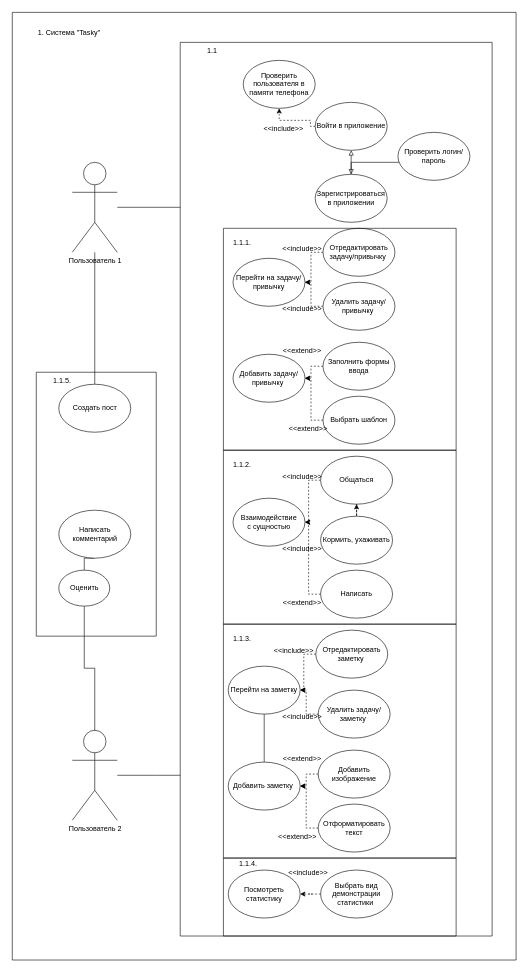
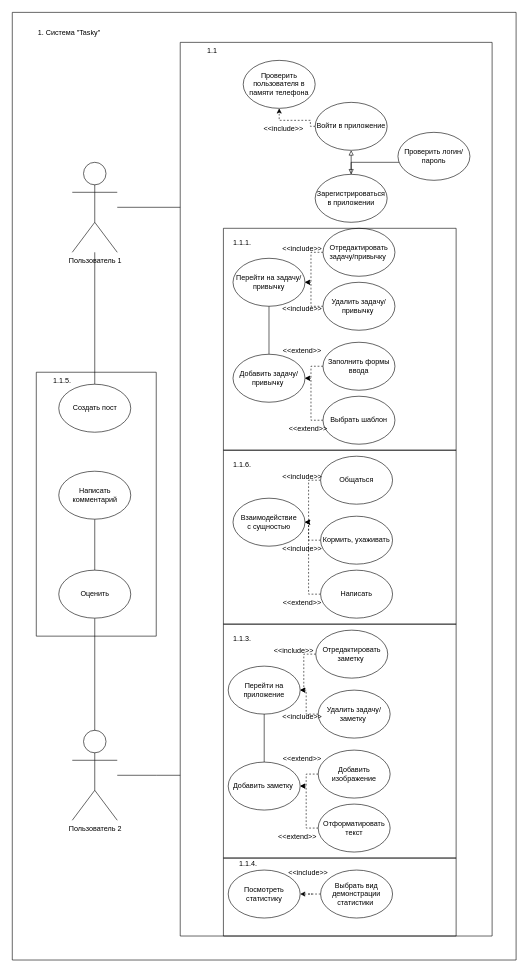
+ <mxCell id="12" value="" style="edgeStyle=orthogonalEdgeStyle;rounded=0;orthogonalLoop=1;jettySize=auto;html=1;entryX=0.5;entryY=0;entryDx=0;entryDy=0;endArrow=none;endFill=0;" edge="1" parent="1" source="13" target="14"><mxGeometry relative="1" as="geometry" /></mxCell>
- <mxCell id="74" value="1.1.2.&amp;nbsp;" style="text;html=1;strokeColor=none;fillColor=none;align=center;verticalAlign=middle;whiteSpace=wrap;rounded=0;" vertex="1" parent="69"><mxGeometry x="330" y="740" width="110" height="30" as="geometry" /></mxCell>
+ <mxCell id="74" value="1.1.6.&amp;nbsp;" style="text;html=1;strokeColor=none;fillColor=none;align=center;verticalAlign=middle;whiteSpace=wrap;rounded=0;" vertex="1" parent="69"><mxGeometry x="330" y="740" width="110" height="30" as="geometry" /></mxCell>
- <mxCell id="30" style="edgeStyle=orthogonalEdgeStyle;rounded=0;orthogonalLoop=1;jettySize=auto;html=1;dashed=1;" edge="1" parent="1" source="31" target="29"><mxGeometry relative="1" as="geometry" /></mxCell>
+ <mxCell id="30" style="edgeStyle=orthogonalEdgeStyle;rounded=0;orthogonalLoop=1;jettySize=auto;html=1;entryX=1;entryY=0.5;entryDx=0;entryDy=0;dashed=1;" edge="1" parent="1" source="31" target="27"><mxGeometry relative="1" as="geometry" /></mxCell>
- <mxCell id="63" value="Написать комментарий" style="ellipse;whiteSpace=wrap;html=1;" vertex="1" parent="1"><mxGeometry x="97.5" y="850" width="120" height="80" as="geometry" /></mxCell>
+ <mxCell id="63" value="Написать комментарий" style="ellipse;whiteSpace=wrap;html=1;" vertex="1" parent="1"><mxGeometry x="97.5" y="785" width="120" height="80" as="geometry" /></mxCell>
- <mxCell id="62" value="Оценить" style="ellipse;whiteSpace=wrap;html=1;" vertex="1" parent="1"><mxGeometry x="97.5" y="950" width="85" height="60" as="geometry" /></mxCell>
+ <mxCell id="62" value="Оценить" style="ellipse;whiteSpace=wrap;html=1;" vertex="1" parent="1"><mxGeometry x="97.5" y="950" width="120" height="80" as="geometry" /></mxCell>
- <mxCell id="38" value="Перейти на заметку" style="ellipse;whiteSpace=wrap;html=1;" vertex="1" parent="1"><mxGeometry x="380" y="1110" width="120" height="80" as="geometry" /></mxCell>
+ <mxCell id="38" value="Перейти на приложение" style="ellipse;whiteSpace=wrap;html=1;" vertex="1" parent="1"><mxGeometry x="380" y="1110" width="120" height="80" as="geometry" /></mxCell>
